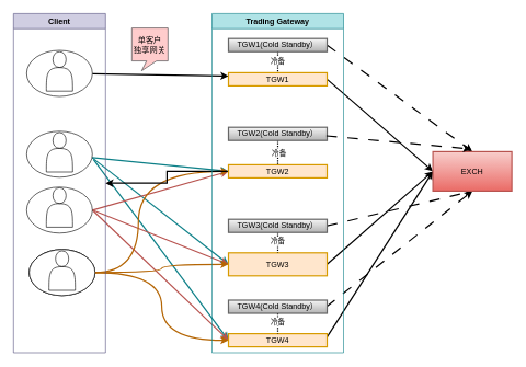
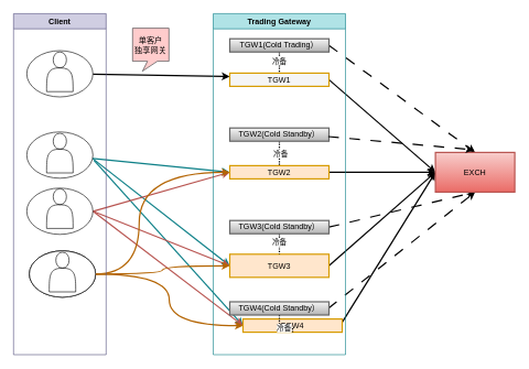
- <mxCell id="29" value="TGW1(Cold Standby）" style="rounded=0;whiteSpace=wrap;html=1;strokeWidth=2;fillColor=#f5f5f5;gradientColor=#b3b3b3;strokeColor=#666666;" vertex="1" parent="1"><mxGeometry x="347" y="58" width="150" height="20" as="geometry" /></mxCell>
+ <mxCell id="29" value="TGW1(Cold Trading）" style="rounded=0;whiteSpace=wrap;html=1;strokeWidth=2;fillColor=#f5f5f5;gradientColor=#b3b3b3;strokeColor=#666666;" vertex="1" parent="1"><mxGeometry x="347" y="58" width="150" height="20" as="geometry" /></mxCell>
- <mxCell id="25" value="TGW1" style="rounded=0;whiteSpace=wrap;html=1;strokeWidth=2;fillColor=#ffe6cc;strokeColor=#d79b00;" vertex="1" parent="1"><mxGeometry x="347" y="110" width="150" height="20" as="geometry" /></mxCell>
+ <mxCell id="25" value="TGW1" style="rounded=0;whiteSpace=wrap;html=1;strokeWidth=2;fillColor=#f5f5f5;strokeColor=#d79b00;" vertex="1" parent="1"><mxGeometry x="347" y="110" width="150" height="20" as="geometry" /></mxCell>
- <mxCell id="30" value="" style="edgeStyle=orthogonalEdgeStyle;rounded=0;orthogonalLoop=1;jettySize=auto;html=1;strokeWidth=2;" edge="1" parent="1" source="31" target="49"><mxGeometry relative="1" as="geometry" /></mxCell>
+ <mxCell id="30" value="" style="edgeStyle=orthogonalEdgeStyle;rounded=0;orthogonalLoop=1;jettySize=auto;html=1;strokeWidth=2;" edge="1" parent="1" source="31" target="47"><mxGeometry relative="1" as="geometry" /></mxCell>
- <mxCell id="43" value="TGW4" style="rounded=0;whiteSpace=wrap;html=1;strokeWidth=2;fillColor=#ffe6cc;strokeColor=#d79b00;" vertex="1" parent="1"><mxGeometry x="347" y="507" width="150" height="20" as="geometry" /></mxCell>
+ <mxCell id="43" value="TGW4" style="rounded=0;whiteSpace=wrap;html=1;strokeWidth=2;fillColor=#ffe6cc;strokeColor=#d79b00;" vertex="1" parent="1"><mxGeometry x="367" y="482" width="150" height="20" as="geometry" /></mxCell>
